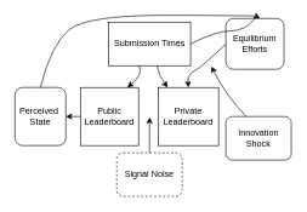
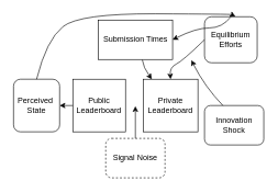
- <mxCell id="9" value="" style="curved=1;endArrow=none;html=1;rounded=0;exitX=0.5;exitY=0;exitDx=0;exitDy=0;entryX=1;entryY=0.5;entryDx=0;entryDy=0;" parent="1" source="5" target="8" edge="1"><mxGeometry width="50" height="50" relative="1" as="geometry"><mxPoint x="187" y="142" as="sourcePoint" /><mxPoint x="237" y="92" as="targetPoint" /><Array as="points"><mxPoint x="337" y="42" /><mxPoint x="297" y="42" /></Array></mxGeometry></mxCell>
+ <mxCell id="9" value="" style="curved=1;endArrow=classic;html=1;rounded=0;exitX=0.5;exitY=0;exitDx=0;exitDy=0;entryX=1;entryY=0.5;entryDx=0;entryDy=0;" parent="1" source="5" target="8" edge="1"><mxGeometry width="50" height="50" relative="1" as="geometry"><mxPoint x="187" y="142" as="sourcePoint" /><mxPoint x="237" y="92" as="targetPoint" /><Array as="points"><mxPoint x="337" y="42" /><mxPoint x="297" y="42" /></Array></mxGeometry></mxCell>
- <mxCell id="10" value="" style="curved=1;endArrow=classic;html=1;rounded=0;exitX=0.372;exitY=0.992;exitDx=0;exitDy=0;entryX=0.806;entryY=0;entryDx=0;entryDy=0;exitPerimeter=0;entryPerimeter=0;" parent="1" source="8" target="3" edge="1"><mxGeometry width="50" height="50" relative="1" as="geometry"><mxPoint x="187" y="152" as="sourcePoint" /><mxPoint x="237" y="102" as="targetPoint" /><Array as="points"><mxPoint x="197" y="102" /></Array></mxGeometry></mxCell>
